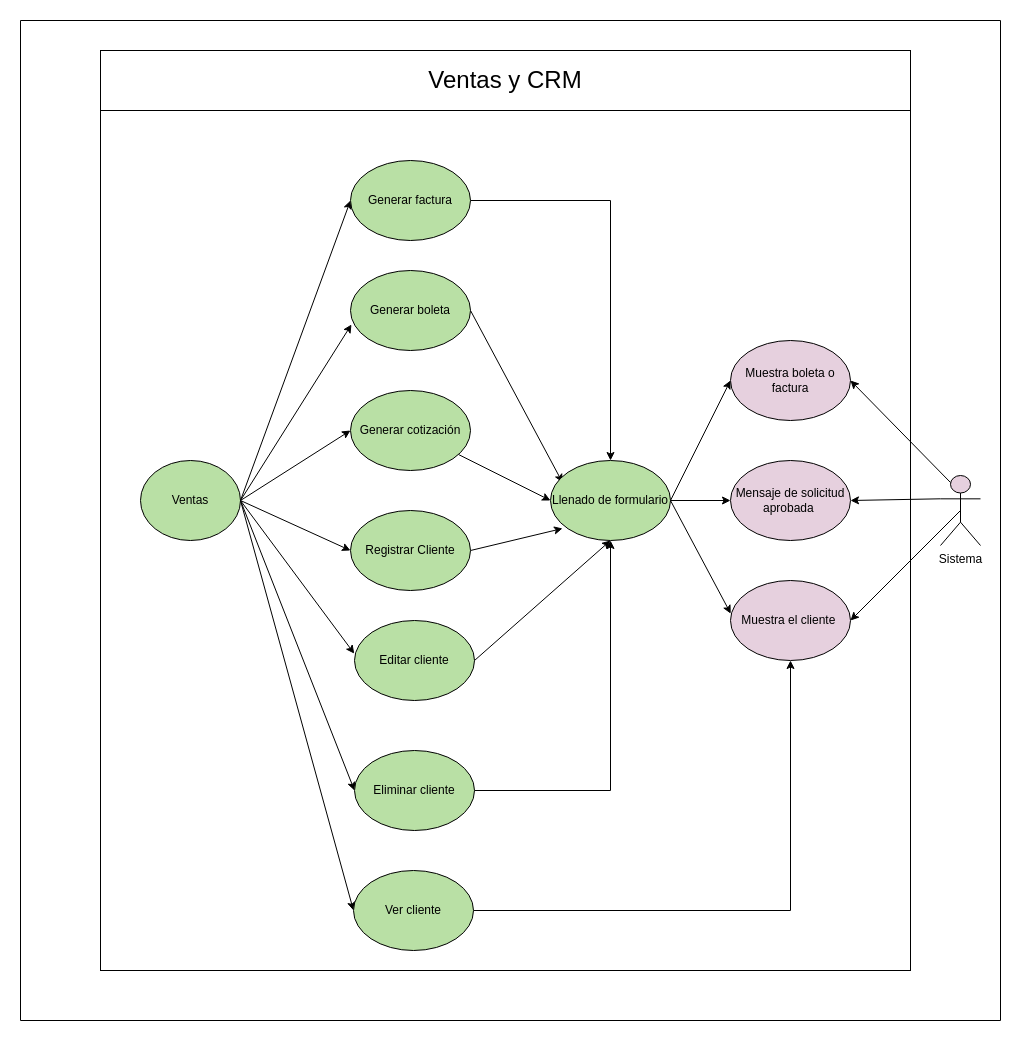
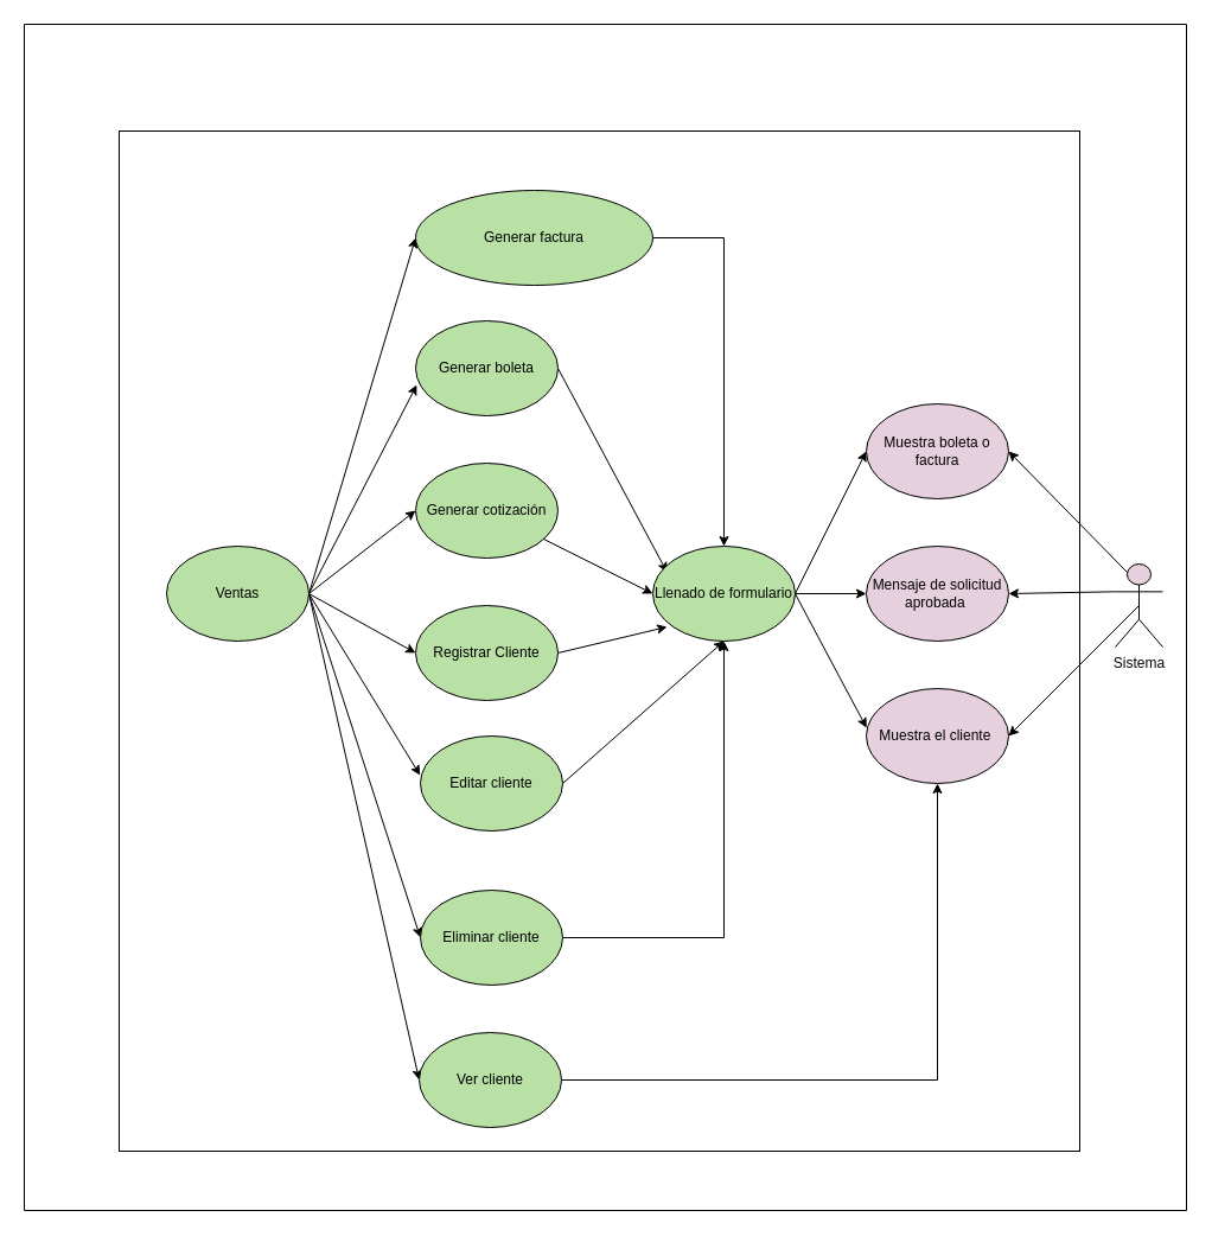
- <mxCell id="19" value="&lt;font style=&quot;font-size: 24px;&quot;&gt;Ventas y CRM&lt;/font&gt;" style="rounded=0;whiteSpace=wrap;html=1;" vertex="1" parent="1"><mxGeometry x="100" y="50" width="810" height="60" as="geometry" /></mxCell>
- <mxCell id="18" value="Generar factura" style="ellipse;whiteSpace=wrap;html=1;fillColor=#B9E0A5;" vertex="1" parent="1"><mxGeometry x="350" y="160" width="120" height="80" as="geometry" /></mxCell>
+ <mxCell id="18" value="Generar factura" style="ellipse;whiteSpace=wrap;html=1;fillColor=#B9E0A5;" vertex="1" parent="1"><mxGeometry x="350" y="160" width="200" height="80" as="geometry" /></mxCell>
- <mxCell id="9" value="Ventas" style="ellipse;whiteSpace=wrap;html=1;fillColor=#B9E0A5;" vertex="1" parent="1"><mxGeometry x="140" y="460" width="100" height="80" as="geometry" /></mxCell>
+ <mxCell id="9" value="Ventas" style="ellipse;whiteSpace=wrap;html=1;fillColor=#B9E0A5;" vertex="1" parent="1"><mxGeometry x="140" y="460" width="120" height="80" as="geometry" /></mxCell>
